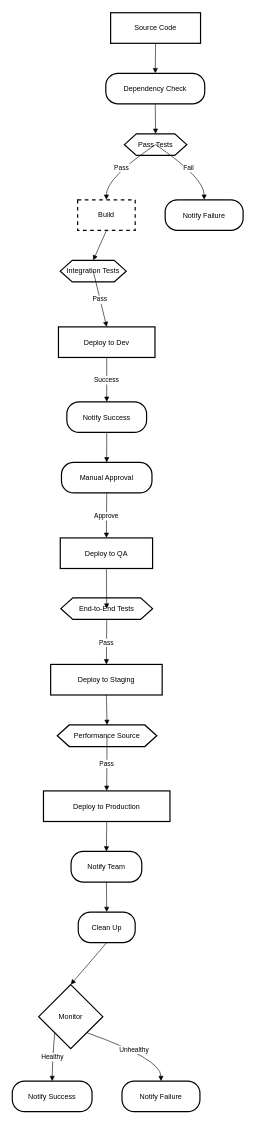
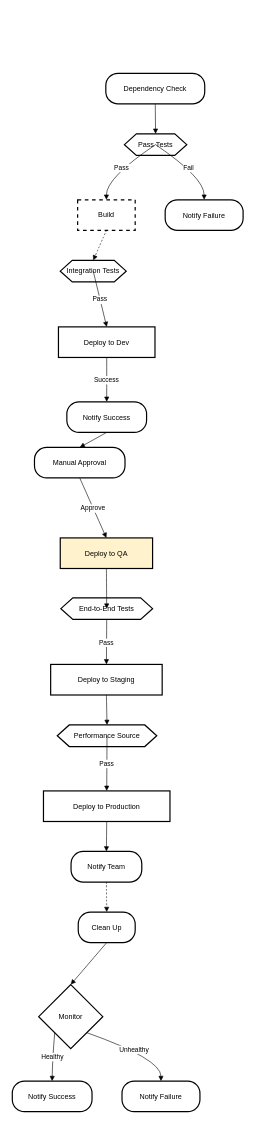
- <mxCell id="2" value="Source Code" style="whiteSpace=wrap;strokeWidth=2;" vertex="1" parent="1"><mxGeometry x="184" y="20" width="150" height="51" as="geometry" /></mxCell>
- <mxCell id="21" value="" style="curved=1;startArrow=none;endArrow=block;exitX=0.5;exitY=1;entryX=0.5;entryY=0;" edge="1" parent="1" source="2" target="3"><mxGeometry relative="1" as="geometry"><Array as="points" /></mxGeometry></mxCell>
- <mxCell id="25" value="" style="curved=1;startArrow=none;endArrow=block;exitX=0.5;exitY=1;entryX=0.5;entryY=0;" edge="1" parent="1" source="5" target="7"><mxGeometry relative="1" as="geometry"><Array as="points" /></mxGeometry></mxCell>
+ <mxCell id="25" value="" style="curved=1;startArrow=none;endArrow=block;exitX=0.5;exitY=1;entryX=0.5;entryY=0;dashed=1;" edge="1" parent="1" source="5" target="7"><mxGeometry relative="1" as="geometry"><Array as="points" /></mxGeometry></mxCell>
- <mxCell id="10" value="Manual Approval" style="rounded=1;arcSize=40;strokeWidth=2" vertex="1" parent="1"><mxGeometry x="102" y="770" width="151" height="51" as="geometry" /></mxCell>
+ <mxCell id="10" value="Manual Approval" style="rounded=1;arcSize=40;strokeWidth=2" vertex="1" parent="1"><mxGeometry x="57" y="745" width="151" height="51" as="geometry" /></mxCell>
- <mxCell id="11" value="Deploy to QA" style="whiteSpace=wrap;strokeWidth=2;" vertex="1" parent="1"><mxGeometry x="100" y="896" width="154" height="51" as="geometry" /></mxCell>
+ <mxCell id="11" value="Deploy to QA" style="whiteSpace=wrap;strokeWidth=2;fillColor=#fff2cc;" vertex="1" parent="1"><mxGeometry x="100" y="896" width="154" height="51" as="geometry" /></mxCell>
- <mxCell id="35" value="" style="curved=1;startArrow=none;endArrow=block;exitX=0.5;exitY=1;entryX=0.5;entryY=0;" edge="1" parent="1" source="16" target="17"><mxGeometry relative="1" as="geometry"><Array as="points" /></mxGeometry></mxCell>
+ <mxCell id="35" value="" style="curved=1;startArrow=none;endArrow=block;exitX=0.5;exitY=1;entryX=0.5;entryY=0;dashed=1;" edge="1" parent="1" source="16" target="17"><mxGeometry relative="1" as="geometry"><Array as="points" /></mxGeometry></mxCell>
